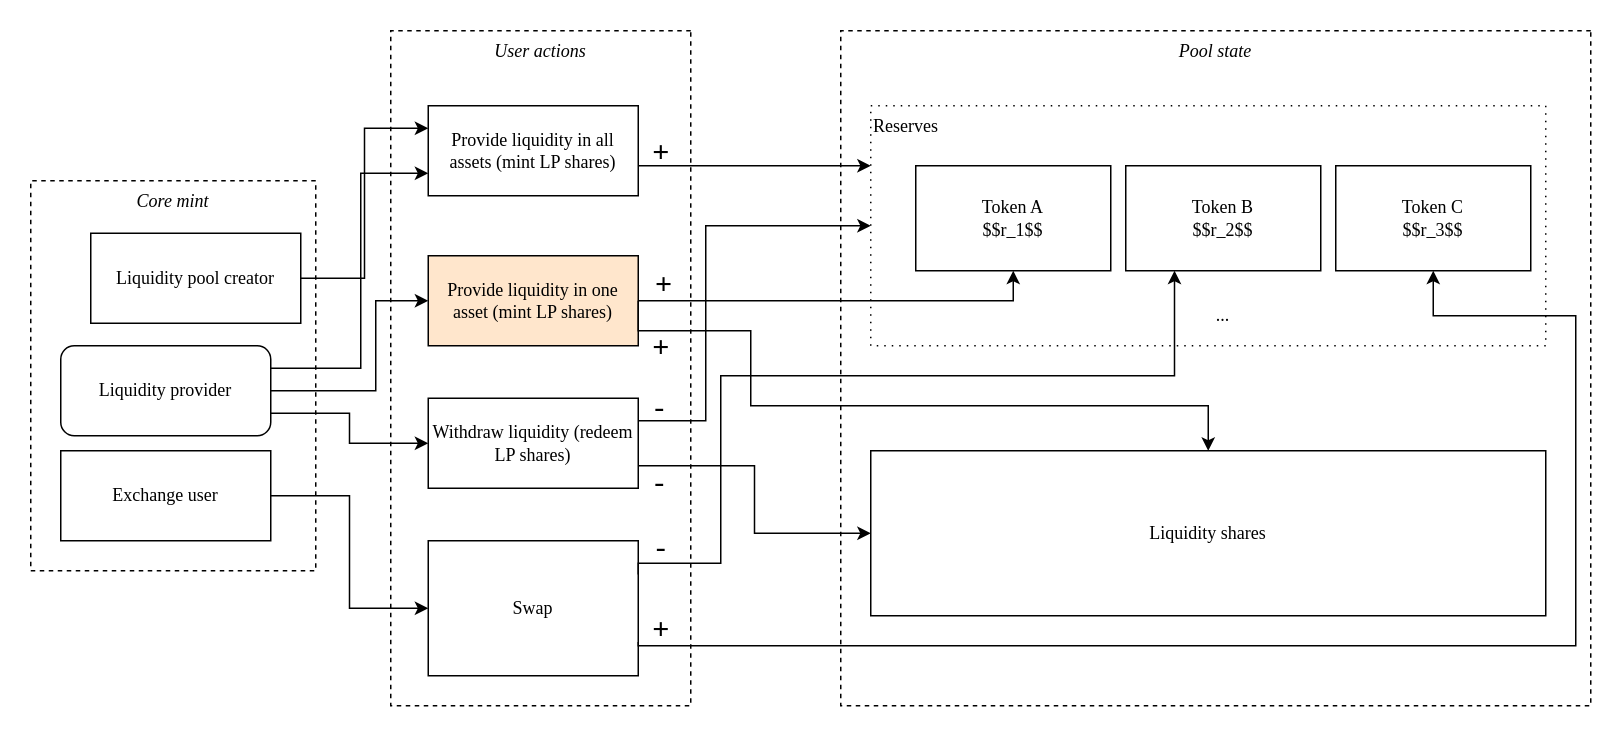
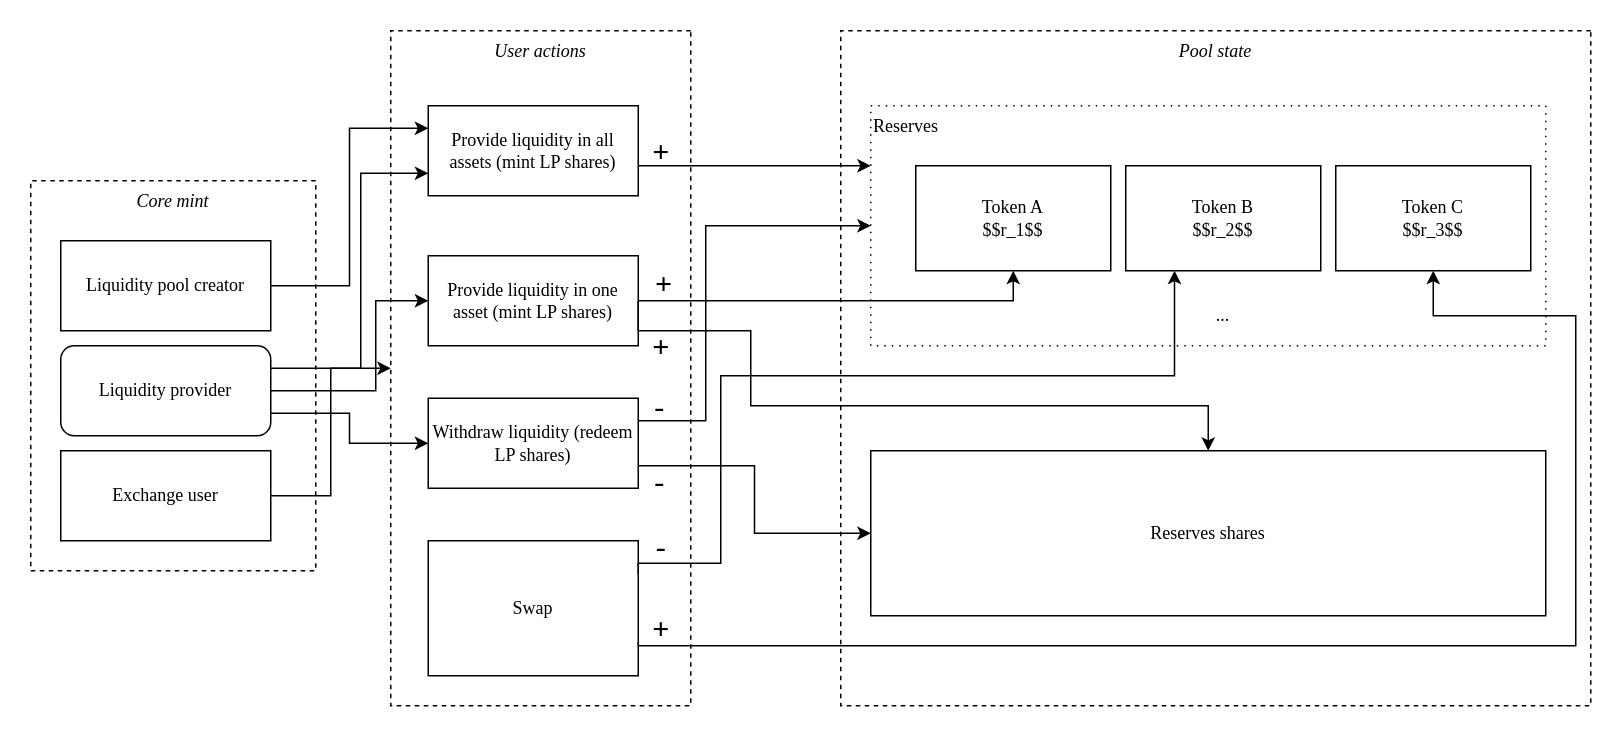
- <mxCell id="6" value="Liquidity pool creator" style="rounded=0;whiteSpace=wrap;html=1;glass=0;fontFamily=Georgia;" vertex="1" parent="1"><mxGeometry x="60" y="155" width="140" height="60" as="geometry" /></mxCell>
+ <mxCell id="6" value="Liquidity pool creator" style="rounded=0;whiteSpace=wrap;html=1;glass=0;fontFamily=Georgia;" vertex="1" parent="1"><mxGeometry x="40" y="160" width="140" height="60" as="geometry" /></mxCell>
- <mxCell id="15" value="Provide liquidity in one asset (mint LP shares)" style="rounded=0;whiteSpace=wrap;html=1;glass=0;fontFamily=Georgia;fillColor=#ffe6cc;" vertex="1" parent="1"><mxGeometry x="285" y="170" width="140" height="60" as="geometry" /></mxCell>
+ <mxCell id="15" value="Provide liquidity in one asset (mint LP shares)" style="rounded=0;whiteSpace=wrap;html=1;glass=0;fontFamily=Georgia;" vertex="1" parent="1"><mxGeometry x="285" y="170" width="140" height="60" as="geometry" /></mxCell>
- <mxCell id="27" value="Liquidity shares" style="rounded=0;whiteSpace=wrap;html=1;glass=0;fontFamily=Georgia;" vertex="1" parent="1"><mxGeometry x="580" y="300" width="450" height="110" as="geometry" /></mxCell>
+ <mxCell id="27" value="Reserves shares" style="rounded=0;whiteSpace=wrap;html=1;glass=0;fontFamily=Georgia;" vertex="1" parent="1"><mxGeometry x="580" y="300" width="450" height="110" as="geometry" /></mxCell>
- <mxCell id="11" style="edgeStyle=orthogonalEdgeStyle;rounded=0;orthogonalLoop=1;jettySize=auto;html=1;exitX=1;exitY=0.5;exitDx=0;exitDy=0;entryX=0;entryY=0.5;entryDx=0;entryDy=0;fontFamily=Georgia;" edge="1" parent="1" source="12" target="21"><mxGeometry relative="1" as="geometry" /></mxCell>
+ <mxCell id="11" style="edgeStyle=orthogonalEdgeStyle;rounded=0;orthogonalLoop=1;jettySize=auto;html=1;exitX=1;exitY=0.5;exitDx=0;exitDy=0;fontFamily=Georgia;" edge="1" parent="1" source="12" target="3"><mxGeometry relative="1" as="geometry" /></mxCell>
